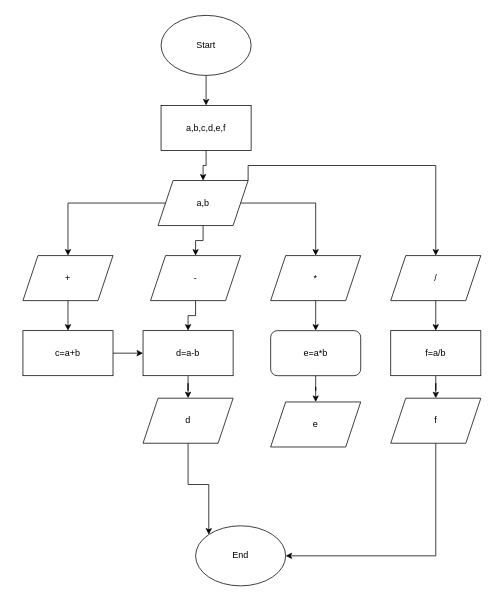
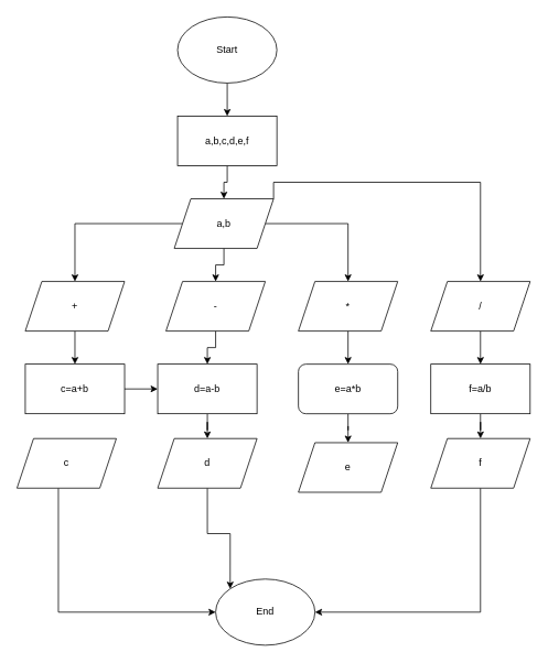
+ <mxCell id="28" value="c" style="shape=parallelogram;perimeter=parallelogramPerimeter;whiteSpace=wrap;html=1;fixedSize=1;" vertex="1" parent="1"><mxGeometry x="20" y="530" width="120" height="60" as="geometry" /></mxCell>
+ <mxCell id="27" style="edgeStyle=orthogonalEdgeStyle;rounded=0;orthogonalLoop=1;jettySize=auto;html=1;entryX=0;entryY=0.5;entryDx=0;entryDy=0;" edge="1" parent="1" source="28" target="34"><mxGeometry relative="1" as="geometry"><Array as="points"><mxPoint x="70" y="740" /></Array></mxGeometry></mxCell>
